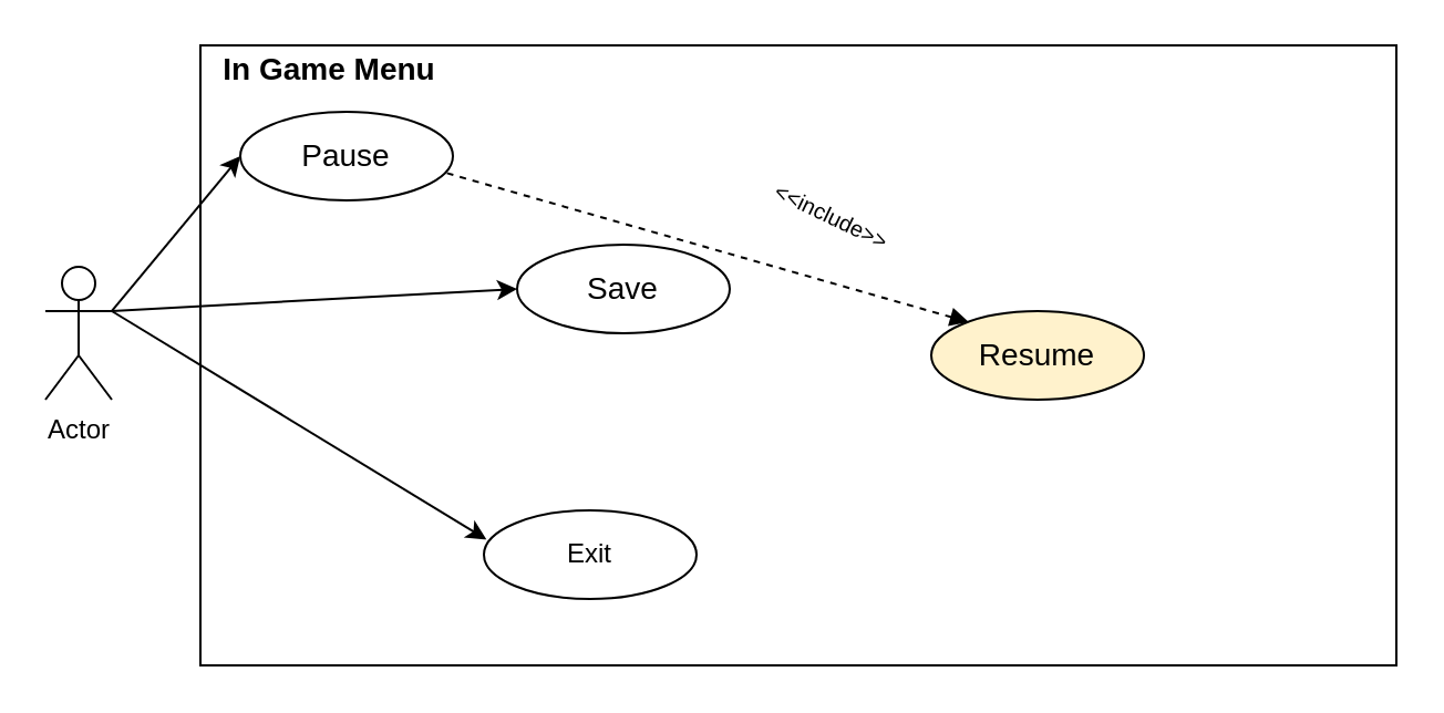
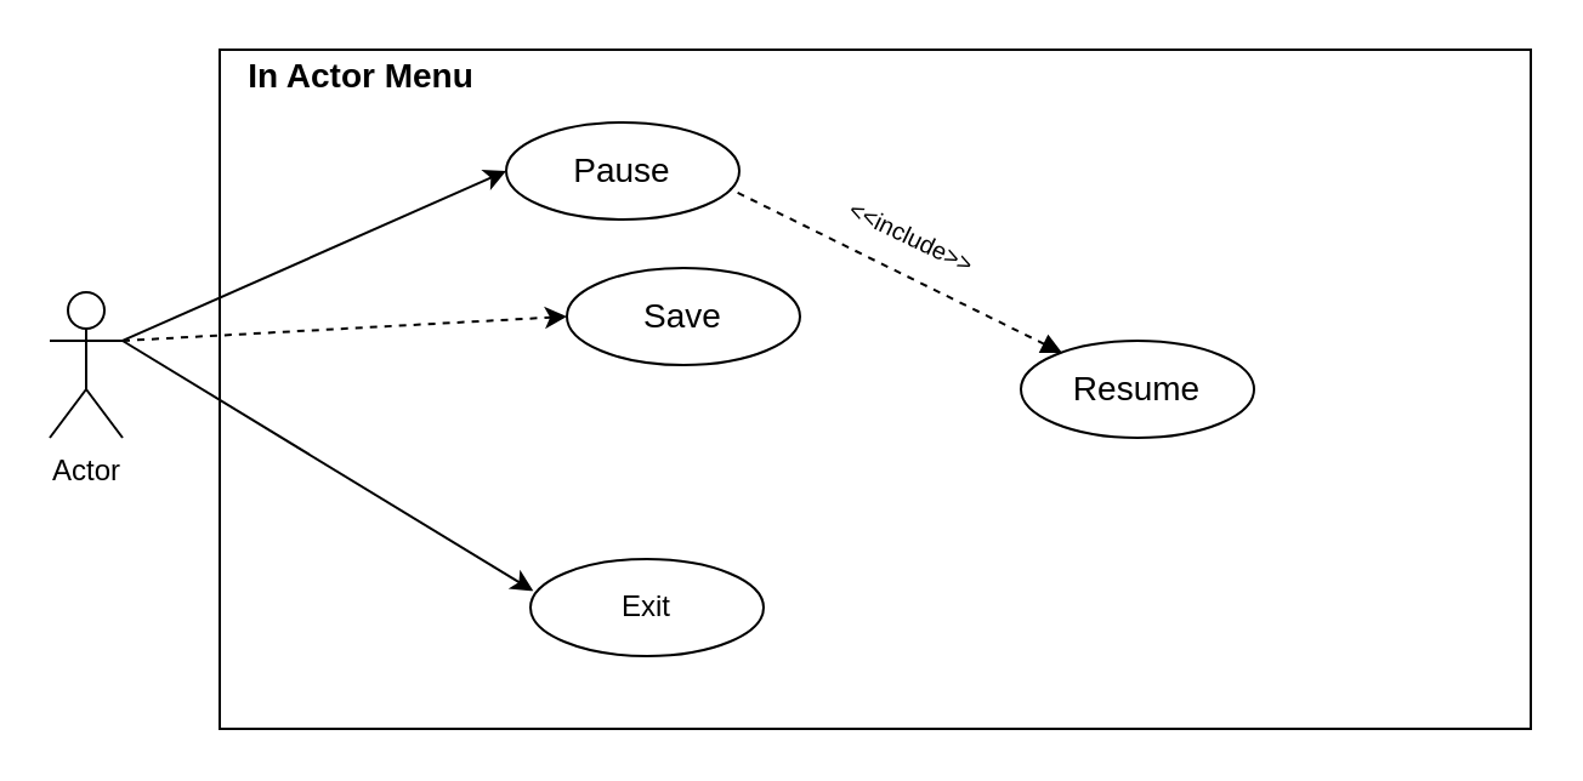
- <mxCell id="4" value="&lt;div style=&quot;font-size: 14px&quot;&gt;&lt;font style=&quot;font-size: 14px&quot;&gt;&lt;b&gt;&lt;font style=&quot;font-size: 14px&quot;&gt;In Game Menu&lt;/font&gt;&lt;/b&gt;&lt;/font&gt;&lt;/div&gt;" style="text;html=1;align=center;verticalAlign=middle;resizable=0;points=[];autosize=1;" vertex="1" parent="1"><mxGeometry x="88" y="21" width="120" height="20" as="geometry" /></mxCell>
+ <mxCell id="4" value="&lt;div style=&quot;font-size: 14px&quot;&gt;&lt;font style=&quot;font-size: 14px&quot;&gt;&lt;b&gt;&lt;font style=&quot;font-size: 14px&quot;&gt;In Actor Menu&lt;/font&gt;&lt;/b&gt;&lt;/font&gt;&lt;/div&gt;" style="text;html=1;align=center;verticalAlign=middle;resizable=0;points=[];autosize=1;" vertex="1" parent="1"><mxGeometry x="88" y="21" width="120" height="20" as="geometry" /></mxCell>
- <mxCell id="5" value="&lt;font style=&quot;font-size: 14px&quot;&gt;Pause&lt;/font&gt;" style="ellipse;whiteSpace=wrap;html=1;" vertex="1" parent="1"><mxGeometry x="108" y="50" width="96" height="40" as="geometry" /></mxCell>
+ <mxCell id="5" value="&lt;font style=&quot;font-size: 14px&quot;&gt;Pause&lt;/font&gt;" style="ellipse;whiteSpace=wrap;html=1;" vertex="1" parent="1"><mxGeometry x="208" y="50" width="96" height="40" as="geometry" /></mxCell>
- <mxCell id="12" value="" style="endArrow=classic;html=1;entryX=0;entryY=0.5;entryDx=0;entryDy=0;exitX=1;exitY=0.333;exitDx=0;exitDy=0;exitPerimeter=0;" edge="1" parent="1" source="2" target="7"><mxGeometry width="50" height="50" relative="1" as="geometry"><mxPoint x="50" y="143.064" as="sourcePoint" /><mxPoint x="208" y="70" as="targetPoint" /></mxGeometry></mxCell>
+ <mxCell id="12" value="" style="endArrow=classic;html=1;entryX=0;entryY=0.5;entryDx=0;entryDy=0;exitX=1;exitY=0.333;exitDx=0;exitDy=0;exitPerimeter=0;dashed=1;" edge="1" parent="1" source="2" target="7"><mxGeometry width="50" height="50" relative="1" as="geometry"><mxPoint x="50" y="143.064" as="sourcePoint" /><mxPoint x="208" y="70" as="targetPoint" /></mxGeometry></mxCell>
- <mxCell id="6" value="&lt;font style=&quot;font-size: 14px&quot;&gt;Resume&lt;/font&gt;" style="ellipse;whiteSpace=wrap;html=1;fillColor=#fff2cc;" vertex="1" parent="1"><mxGeometry x="420" y="140" width="96" height="40" as="geometry" /></mxCell>
+ <mxCell id="6" value="&lt;font style=&quot;font-size: 14px&quot;&gt;Resume&lt;/font&gt;" style="ellipse;whiteSpace=wrap;html=1;" vertex="1" parent="1"><mxGeometry x="420" y="140" width="96" height="40" as="geometry" /></mxCell>
